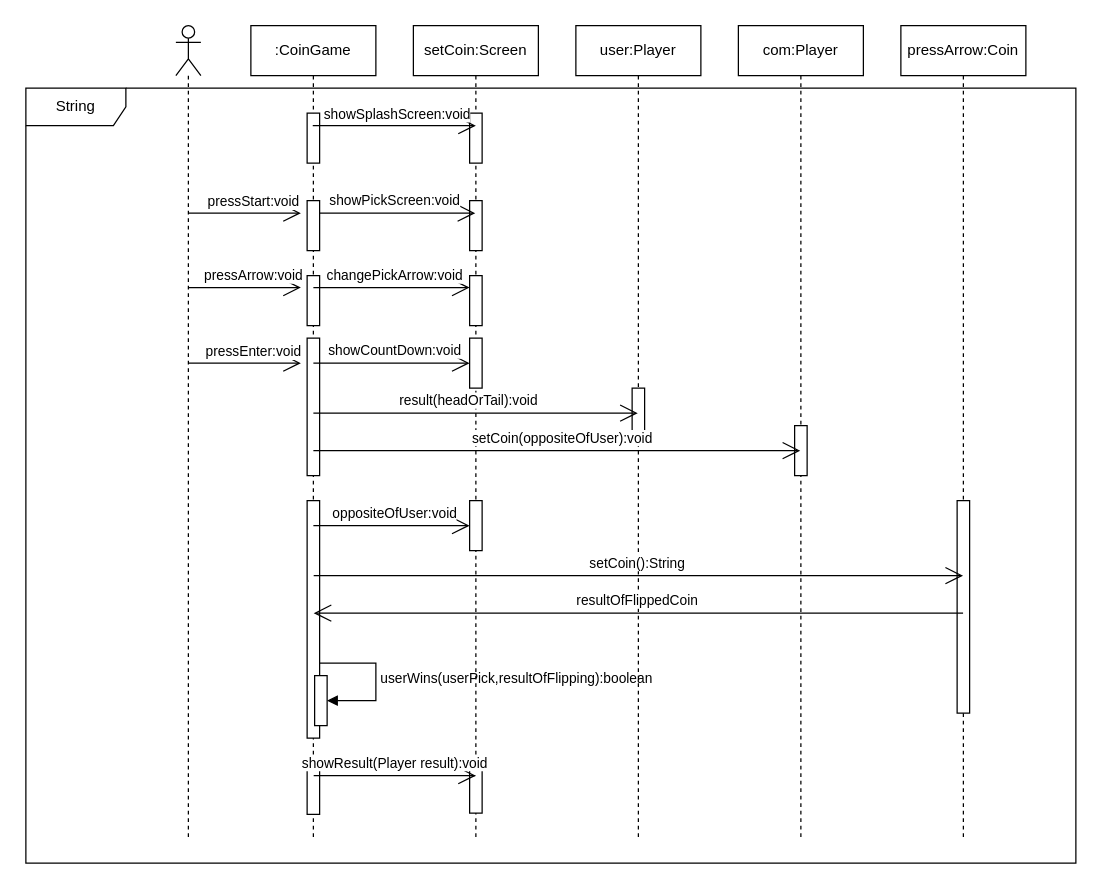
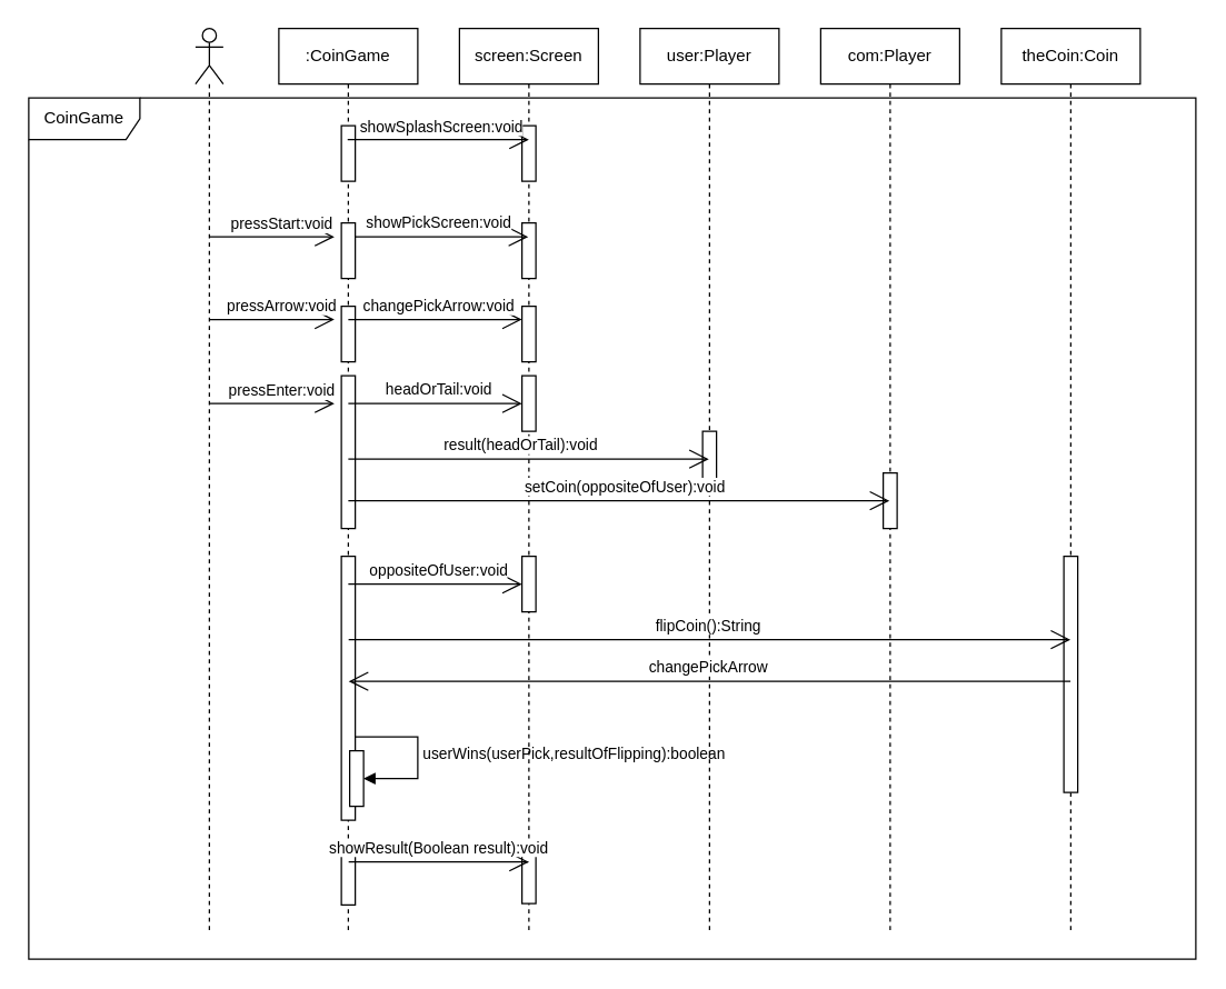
- <mxCell id="12" value="setCoin:Screen" style="shape=umlLifeline;perimeter=lifelinePerimeter;whiteSpace=wrap;html=1;container=1;dropTarget=0;collapsible=0;recursiveResize=0;outlineConnect=0;portConstraint=eastwest;newEdgeStyle={&quot;edgeStyle&quot;:&quot;elbowEdgeStyle&quot;,&quot;elbow&quot;:&quot;vertical&quot;,&quot;curved&quot;:0,&quot;rounded&quot;:0};" vertex="1" parent="1"><mxGeometry x="330" y="20" width="100" height="650" as="geometry" /></mxCell>
+ <mxCell id="12" value="screen:Screen" style="shape=umlLifeline;perimeter=lifelinePerimeter;whiteSpace=wrap;html=1;container=1;dropTarget=0;collapsible=0;recursiveResize=0;outlineConnect=0;portConstraint=eastwest;newEdgeStyle={&quot;edgeStyle&quot;:&quot;elbowEdgeStyle&quot;,&quot;elbow&quot;:&quot;vertical&quot;,&quot;curved&quot;:0,&quot;rounded&quot;:0};" vertex="1" parent="1"><mxGeometry x="330" y="20" width="100" height="650" as="geometry" /></mxCell>
- <mxCell id="22" value="pressArrow:Coin" style="shape=umlLifeline;perimeter=lifelinePerimeter;whiteSpace=wrap;html=1;container=1;dropTarget=0;collapsible=0;recursiveResize=0;outlineConnect=0;portConstraint=eastwest;newEdgeStyle={&quot;edgeStyle&quot;:&quot;elbowEdgeStyle&quot;,&quot;elbow&quot;:&quot;vertical&quot;,&quot;curved&quot;:0,&quot;rounded&quot;:0};" vertex="1" parent="1"><mxGeometry x="720" y="20" width="100" height="650" as="geometry" /></mxCell>
+ <mxCell id="22" value="theCoin:Coin" style="shape=umlLifeline;perimeter=lifelinePerimeter;whiteSpace=wrap;html=1;container=1;dropTarget=0;collapsible=0;recursiveResize=0;outlineConnect=0;portConstraint=eastwest;newEdgeStyle={&quot;edgeStyle&quot;:&quot;elbowEdgeStyle&quot;,&quot;elbow&quot;:&quot;vertical&quot;,&quot;curved&quot;:0,&quot;rounded&quot;:0};" vertex="1" parent="1"><mxGeometry x="720" y="20" width="100" height="650" as="geometry" /></mxCell>
- <mxCell id="2" value="String" style="shape=umlFrame;whiteSpace=wrap;html=1;pointerEvents=0;width=80;height=30;" vertex="1" parent="1"><mxGeometry y="70" width="840" height="620" as="geometry" x="20" /></mxCell>
+ <mxCell id="2" value="CoinGame" style="shape=umlFrame;whiteSpace=wrap;html=1;pointerEvents=0;width=80;height=30;" vertex="1" parent="1"><mxGeometry y="70" width="840" height="620" as="geometry" x="20" /></mxCell>
- <mxCell id="39" value="showCountDown:void" style="edgeLabel;html=1;align=center;verticalAlign=middle;resizable=0;points=[];" vertex="1" connectable="0" parent="1"><mxGeometry x="326.5" y="240" as="geometry"><mxPoint x="-12" y="39" as="offset" /></mxGeometry></mxCell>
+ <mxCell id="39" value="headOrTail:void" style="edgeLabel;html=1;align=center;verticalAlign=middle;resizable=0;points=[];" vertex="1" connectable="0" parent="1"><mxGeometry x="326.5" y="240" as="geometry"><mxPoint x="-12" y="39" as="offset" /></mxGeometry></mxCell>
- <mxCell id="45" value="setCoin():String" style="edgeLabel;html=1;align=center;verticalAlign=middle;resizable=0;points=[];" vertex="1" connectable="0" parent="1"><mxGeometry x="520.25" y="410" as="geometry"><mxPoint x="-12" y="39" as="offset" /></mxGeometry></mxCell>
+ <mxCell id="45" value="flipCoin():String" style="edgeLabel;html=1;align=center;verticalAlign=middle;resizable=0;points=[];" vertex="1" connectable="0" parent="1"><mxGeometry x="520.25" y="410" as="geometry"><mxPoint x="-12" y="39" as="offset" /></mxGeometry></mxCell>
- <mxCell id="47" value="resultOfFlippedCoin" style="edgeLabel;html=1;align=center;verticalAlign=middle;resizable=0;points=[];" vertex="1" connectable="0" parent="1"><mxGeometry x="520.25" y="440" as="geometry"><mxPoint x="-12" y="39" as="offset" /></mxGeometry></mxCell>
+ <mxCell id="47" value="changePickArrow" style="edgeLabel;html=1;align=center;verticalAlign=middle;resizable=0;points=[];" vertex="1" connectable="0" parent="1"><mxGeometry x="520.25" y="440" as="geometry"><mxPoint x="-12" y="39" as="offset" /></mxGeometry></mxCell>
- <mxCell id="51" value="showResult(Player result):void" style="edgeLabel;html=1;align=center;verticalAlign=middle;resizable=0;points=[];" vertex="1" connectable="0" parent="1"><mxGeometry x="326.5" y="570" as="geometry"><mxPoint x="-12" y="39" as="offset" /></mxGeometry></mxCell>
+ <mxCell id="51" value="showResult(Boolean result):void" style="edgeLabel;html=1;align=center;verticalAlign=middle;resizable=0;points=[];" vertex="1" connectable="0" parent="1"><mxGeometry x="326.5" y="570" as="geometry"><mxPoint x="-12" y="39" as="offset" /></mxGeometry></mxCell>
